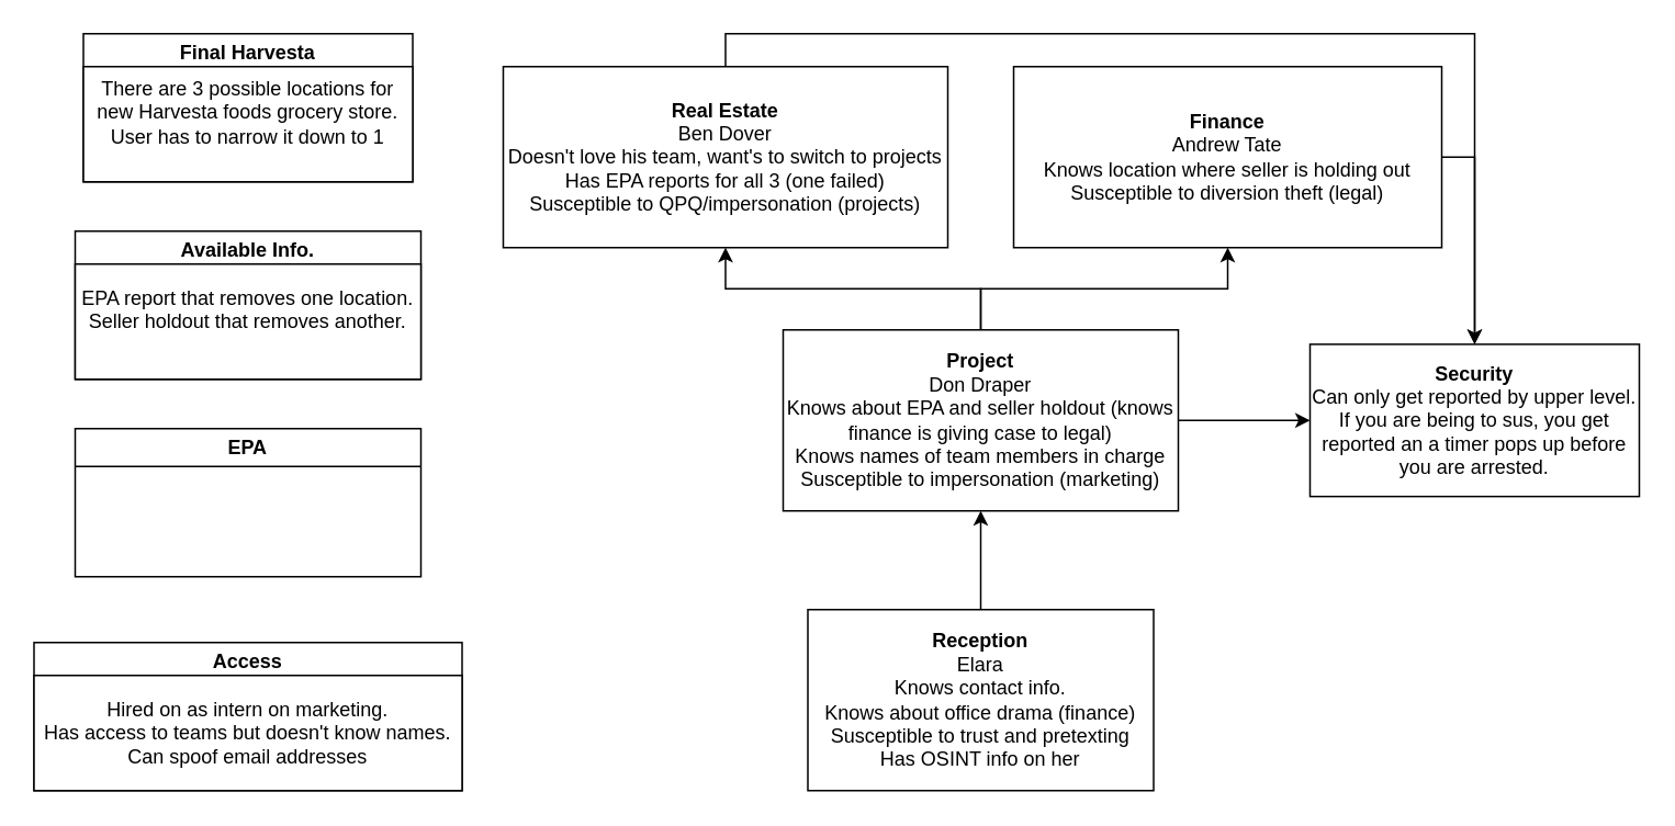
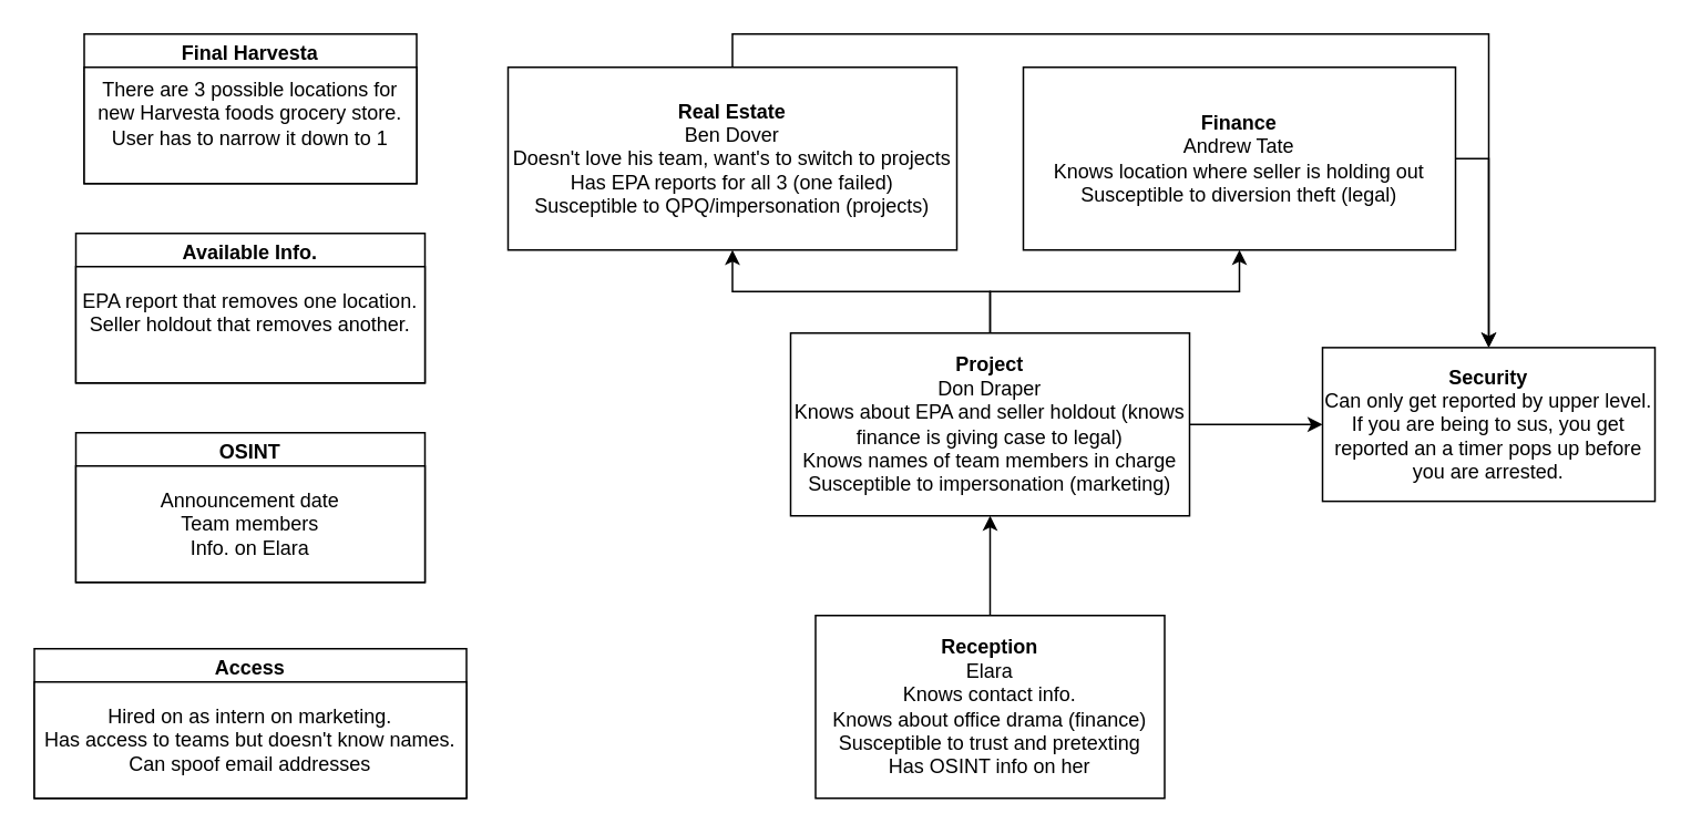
- <mxCell id="12" value="EPA" style="swimlane;whiteSpace=wrap;html=1;" parent="1" vertex="1"><mxGeometry x="45" y="260" width="210" height="90" as="geometry"><mxRectangle x="30" y="370" width="120" height="30" as="alternateBounds" /></mxGeometry></mxCell>
+ <mxCell id="12" value="OSINT" style="swimlane;whiteSpace=wrap;html=1;" parent="1" vertex="1"><mxGeometry x="45" y="260" width="210" height="90" as="geometry"><mxRectangle x="30" y="370" width="120" height="30" as="alternateBounds" /></mxGeometry></mxCell>
+ <mxCell id="13" value="&lt;div&gt;Announcement date&lt;/div&gt;&lt;div&gt;Team members&lt;/div&gt;&lt;div&gt;Info. on Elara&lt;br&gt;&lt;/div&gt;" style="whiteSpace=wrap;html=1;" parent="12" vertex="1"><mxGeometry y="20" width="210" height="70" as="geometry" /></mxCell>
